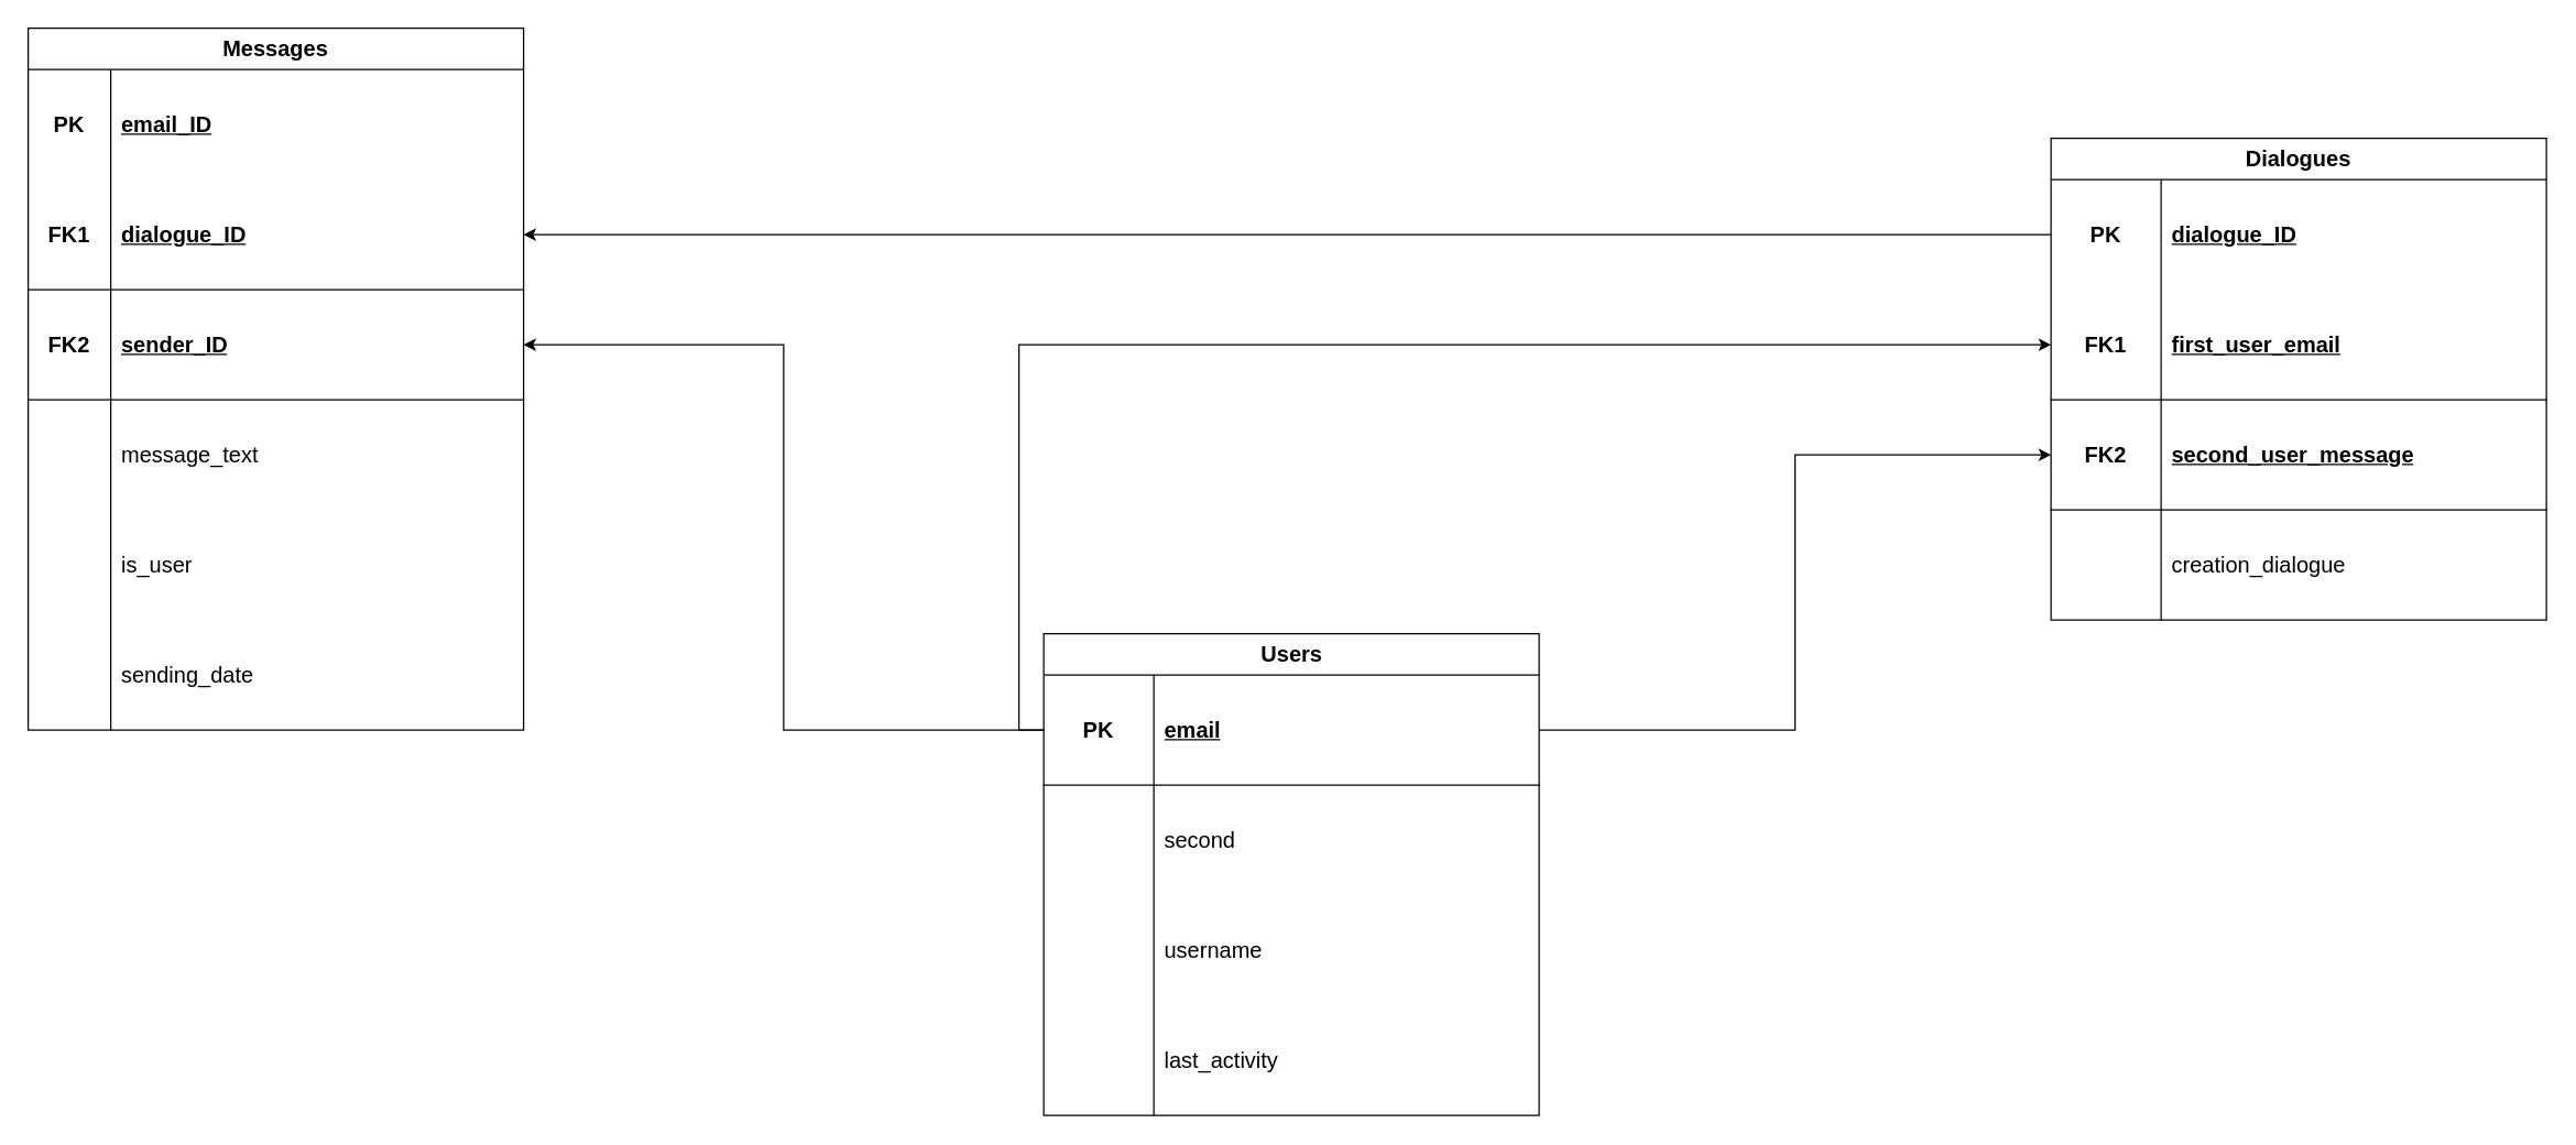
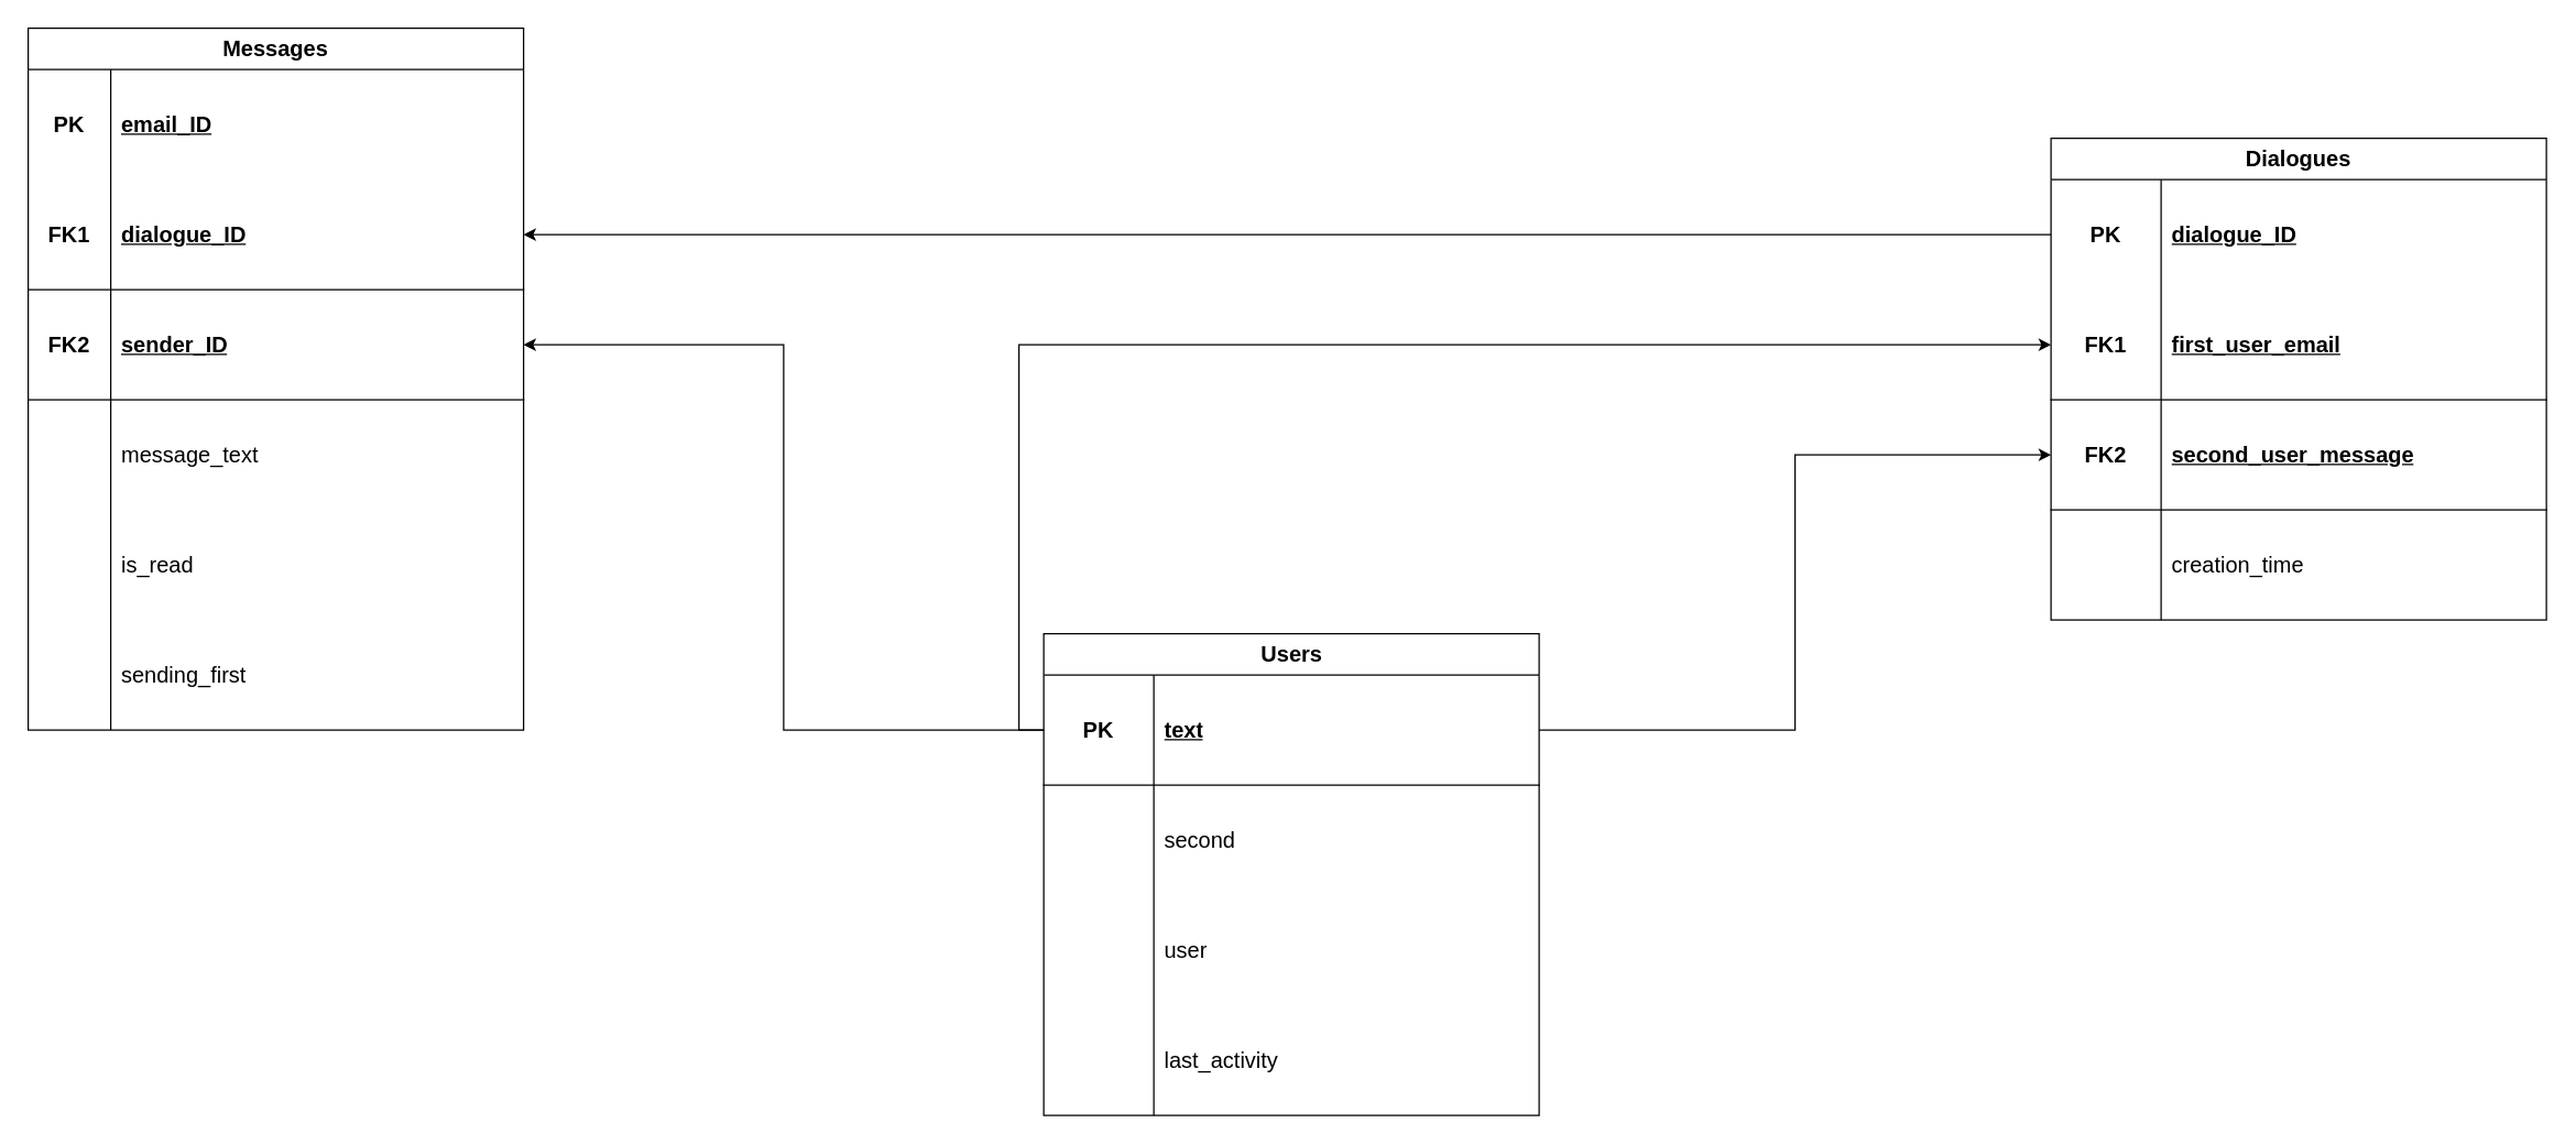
- <mxCell id="43" value="is_user" style="shape=partialRectangle;connectable=0;fillColor=none;top=0;left=0;bottom=0;right=0;align=left;spacingLeft=6;overflow=hidden;html=1;whiteSpace=wrap;fontSize=16;" vertex="1" parent="41"><mxGeometry x="60" width="300" height="80" as="geometry"><mxRectangle width="300" height="80" as="alternateBounds" /></mxGeometry></mxCell>
+ <mxCell id="43" value="is_read" style="shape=partialRectangle;connectable=0;fillColor=none;top=0;left=0;bottom=0;right=0;align=left;spacingLeft=6;overflow=hidden;html=1;whiteSpace=wrap;fontSize=16;" vertex="1" parent="41"><mxGeometry x="60" width="300" height="80" as="geometry"><mxRectangle width="300" height="80" as="alternateBounds" /></mxGeometry></mxCell>
- <mxCell id="27" value="creation_dialogue" style="shape=partialRectangle;connectable=0;fillColor=none;top=0;left=0;bottom=0;right=0;align=left;spacingLeft=6;overflow=hidden;html=1;whiteSpace=wrap;fontSize=16;" vertex="1" parent="25"><mxGeometry x="80" width="280" height="80" as="geometry"><mxRectangle width="280" height="80" as="alternateBounds" /></mxGeometry></mxCell>
+ <mxCell id="27" value="creation_time" style="shape=partialRectangle;connectable=0;fillColor=none;top=0;left=0;bottom=0;right=0;align=left;spacingLeft=6;overflow=hidden;html=1;whiteSpace=wrap;fontSize=16;" vertex="1" parent="25"><mxGeometry x="80" width="280" height="80" as="geometry"><mxRectangle width="280" height="80" as="alternateBounds" /></mxGeometry></mxCell>
- <mxCell id="46" value="sending_date" style="shape=partialRectangle;connectable=0;fillColor=none;top=0;left=0;bottom=0;right=0;align=left;spacingLeft=6;overflow=hidden;html=1;whiteSpace=wrap;fontSize=16;" vertex="1" parent="44"><mxGeometry x="60" width="300" height="80" as="geometry"><mxRectangle width="300" height="80" as="alternateBounds" /></mxGeometry></mxCell>
+ <mxCell id="46" value="sending_first" style="shape=partialRectangle;connectable=0;fillColor=none;top=0;left=0;bottom=0;right=0;align=left;spacingLeft=6;overflow=hidden;html=1;whiteSpace=wrap;fontSize=16;" vertex="1" parent="44"><mxGeometry x="60" width="300" height="80" as="geometry"><mxRectangle width="300" height="80" as="alternateBounds" /></mxGeometry></mxCell>
- <mxCell id="5" value="email" style="shape=partialRectangle;connectable=0;fillColor=none;top=0;left=0;bottom=0;right=0;align=left;spacingLeft=6;fontStyle=5;overflow=hidden;whiteSpace=wrap;html=1;fontSize=16;" vertex="1" parent="3"><mxGeometry x="80" width="280" height="80" as="geometry"><mxRectangle width="280" height="80" as="alternateBounds" /></mxGeometry></mxCell>
+ <mxCell id="5" value="text" style="shape=partialRectangle;connectable=0;fillColor=none;top=0;left=0;bottom=0;right=0;align=left;spacingLeft=6;fontStyle=5;overflow=hidden;whiteSpace=wrap;html=1;fontSize=16;" vertex="1" parent="3"><mxGeometry x="80" width="280" height="80" as="geometry"><mxRectangle width="280" height="80" as="alternateBounds" /></mxGeometry></mxCell>
- <mxCell id="11" value="username" style="shape=partialRectangle;connectable=0;fillColor=none;top=0;left=0;bottom=0;right=0;align=left;spacingLeft=6;overflow=hidden;whiteSpace=wrap;html=1;fontSize=16;" vertex="1" parent="9"><mxGeometry x="80" width="280" height="80" as="geometry"><mxRectangle width="280" height="80" as="alternateBounds" /></mxGeometry></mxCell>
+ <mxCell id="11" value="user" style="shape=partialRectangle;connectable=0;fillColor=none;top=0;left=0;bottom=0;right=0;align=left;spacingLeft=6;overflow=hidden;whiteSpace=wrap;html=1;fontSize=16;" vertex="1" parent="9"><mxGeometry x="80" width="280" height="80" as="geometry"><mxRectangle width="280" height="80" as="alternateBounds" /></mxGeometry></mxCell>
